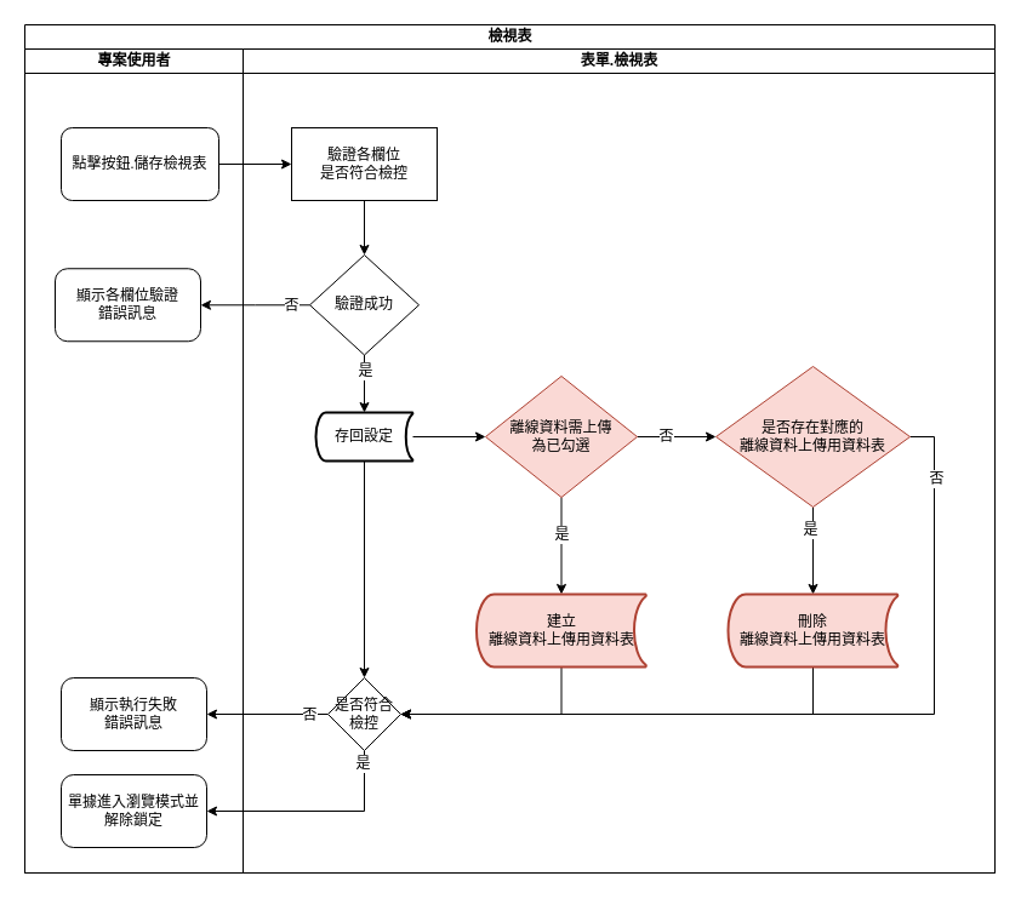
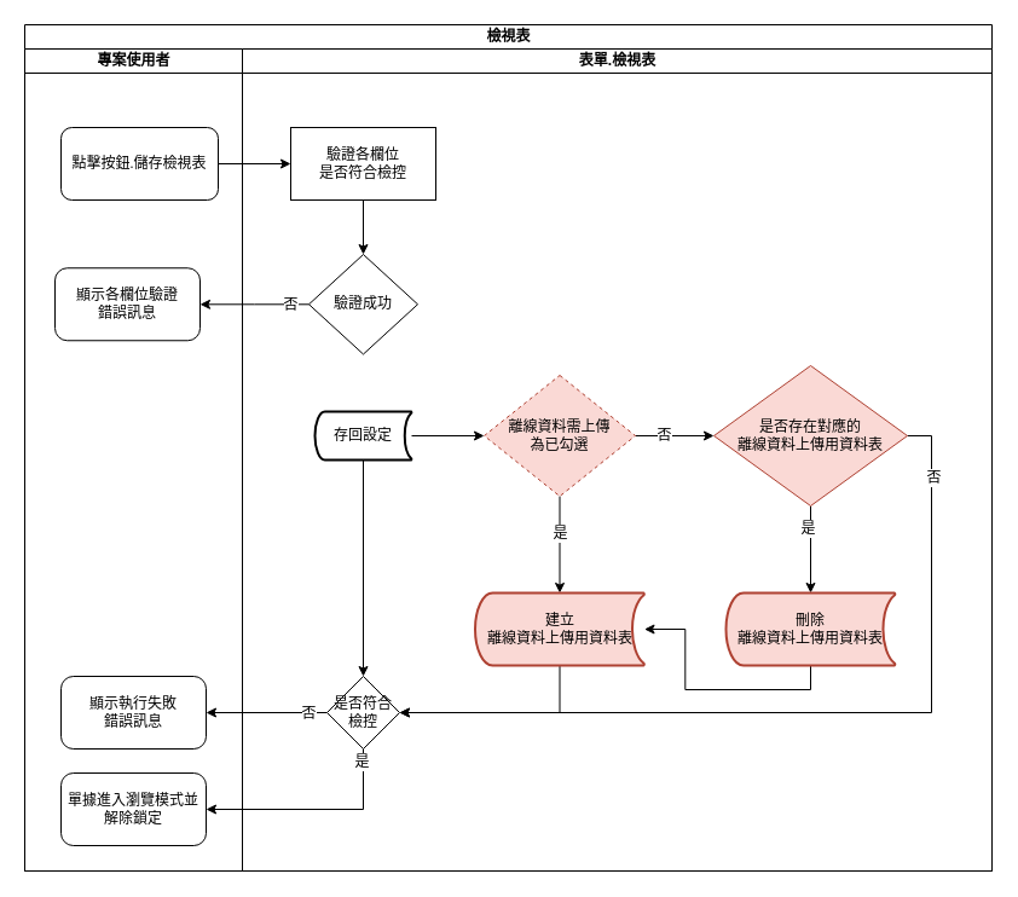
- <mxCell id="19" value="" style="edgeStyle=orthogonalEdgeStyle;rounded=0;orthogonalLoop=1;jettySize=auto;html=1;fontSize=12;entryX=0.5;entryY=0;entryDx=0;entryDy=0;entryPerimeter=0;" parent="15" source="17" target="22" edge="1"><mxGeometry relative="1" as="geometry"><mxPoint x="100.069" y="300.0" as="targetPoint" /></mxGeometry></mxCell>
- <mxCell id="20" value="是" style="edgeLabel;html=1;align=center;verticalAlign=middle;resizable=0;points=[];fontSize=12;" parent="19" vertex="1" connectable="0"><mxGeometry x="0.059" y="-12" relative="1" as="geometry"><mxPoint x="12" y="-12" as="offset" /></mxGeometry></mxCell>
- <mxCell id="29" value="&lt;font style=&quot;font-size: 12px&quot;&gt;離線資料需上傳&lt;br&gt;&lt;/font&gt;為已勾選" style="rhombus;whiteSpace=wrap;html=1;fontSize=12;fillColor=#fad9d5;strokeColor=#ae4132;" parent="15" vertex="1"><mxGeometry x="200" y="270" width="125" height="100" as="geometry" /></mxCell>
+ <mxCell id="29" value="&lt;font style=&quot;font-size: 12px&quot;&gt;離線資料需上傳&lt;br&gt;&lt;/font&gt;為已勾選" style="rhombus;whiteSpace=wrap;html=1;fontSize=12;fillColor=#fad9d5;strokeColor=#ae4132;dashed=1;" parent="15" vertex="1"><mxGeometry x="200" y="270" width="125" height="100" as="geometry" /></mxCell>
- <mxCell id="37" style="edgeStyle=orthogonalEdgeStyle;rounded=0;orthogonalLoop=1;jettySize=auto;html=1;entryX=1;entryY=0.5;entryDx=0;entryDy=0;fontSize=12;fontColor=#000000;exitX=0.5;exitY=1;exitDx=0;exitDy=0;exitPerimeter=0;" parent="15" source="38" target="24" edge="1"><mxGeometry relative="1" as="geometry" /></mxCell>
+ <mxCell id="37" style="edgeStyle=orthogonalEdgeStyle;rounded=0;orthogonalLoop=1;jettySize=auto;html=1;fontSize=12;fontColor=#000000;exitX=0.5;exitY=1;exitDx=0;exitDy=0;exitPerimeter=0;" parent="15" source="38" target="36" edge="1"><mxGeometry relative="1" as="geometry" /></mxCell>
